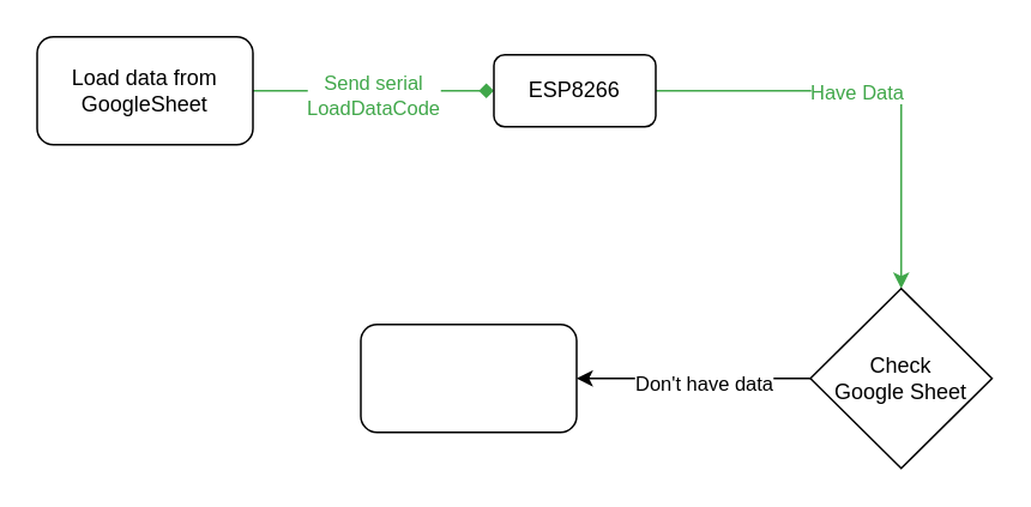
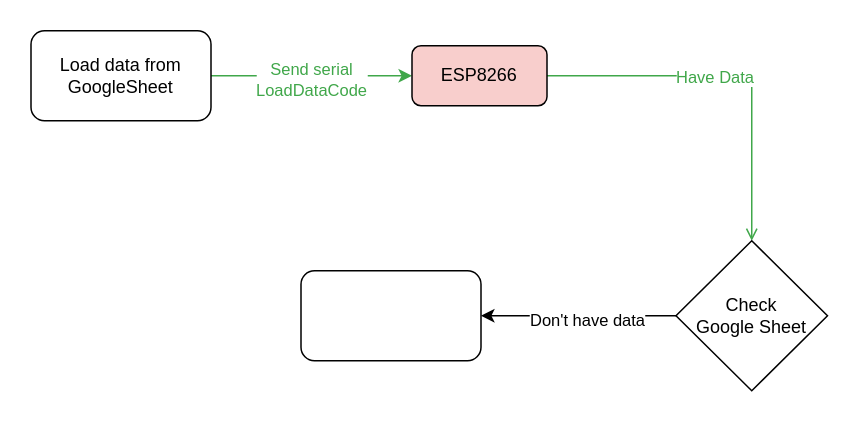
- <mxCell id="2" style="edgeStyle=orthogonalEdgeStyle;rounded=0;orthogonalLoop=1;jettySize=auto;html=1;fontColor=#40A74A;strokeColor=#40A74A;endArrow=diamond;" edge="1" parent="1" source="4" target="7"><mxGeometry relative="1" as="geometry"><mxPoint x="280" y="50" as="targetPoint" /></mxGeometry></mxCell>
+ <mxCell id="2" style="edgeStyle=orthogonalEdgeStyle;rounded=0;orthogonalLoop=1;jettySize=auto;html=1;fontColor=#40A74A;strokeColor=#40A74A;" edge="1" parent="1" source="4" target="7"><mxGeometry relative="1" as="geometry"><mxPoint x="280" y="50" as="targetPoint" /></mxGeometry></mxCell>
- <mxCell id="7" value="ESP8266" style="rounded=1;whiteSpace=wrap;html=1;" vertex="1" parent="1"><mxGeometry x="274" y="30" width="90" height="40" as="geometry" /></mxCell>
+ <mxCell id="7" value="ESP8266" style="rounded=1;whiteSpace=wrap;html=1;fillColor=#f8cecc;" vertex="1" parent="1"><mxGeometry x="274" y="30" width="90" height="40" as="geometry" /></mxCell>
- <mxCell id="5" style="edgeStyle=orthogonalEdgeStyle;rounded=0;orthogonalLoop=1;jettySize=auto;html=1;strokeColor=#40A74A;" edge="1" parent="1" source="7" target="10"><mxGeometry relative="1" as="geometry"><mxPoint x="319" y="130" as="targetPoint" /></mxGeometry></mxCell>
+ <mxCell id="5" style="edgeStyle=orthogonalEdgeStyle;rounded=0;orthogonalLoop=1;jettySize=auto;html=1;strokeColor=#40A74A;endArrow=open;" edge="1" parent="1" source="7" target="10"><mxGeometry relative="1" as="geometry"><mxPoint x="319" y="130" as="targetPoint" /></mxGeometry></mxCell>
